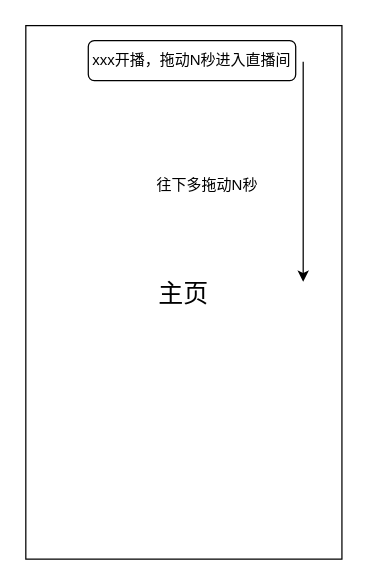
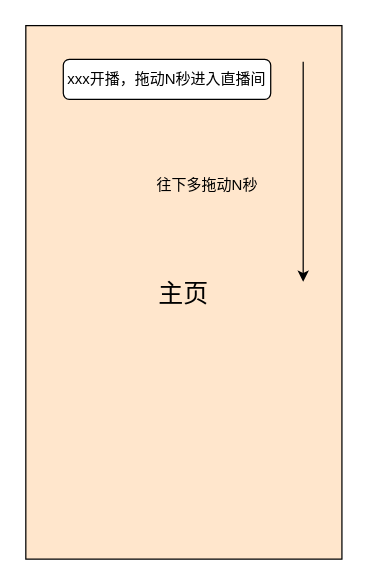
- <mxCell id="3" value="xxx开播，拖动N秒进入直播间" style="rounded=1;whiteSpace=wrap;html=1;" vertex="1" parent="1"><mxGeometry x="70" y="32" width="166" height="32" as="geometry" /></mxCell>
+ <mxCell id="3" value="xxx开播，拖动N秒进入直播间" style="rounded=1;whiteSpace=wrap;html=1;" vertex="1" parent="1"><mxGeometry x="50" y="47" width="166" height="32" as="geometry" /></mxCell>
- <mxCell id="2" value="&lt;font style=&quot;font-size: 20px&quot;&gt;主页&lt;/font&gt;" style="rounded=0;whiteSpace=wrap;html=1;" vertex="1" parent="1"><mxGeometry x="20" y="20" width="253" height="427" as="geometry" /></mxCell>
+ <mxCell id="2" value="&lt;font style=&quot;font-size: 20px&quot;&gt;主页&lt;/font&gt;" style="rounded=0;whiteSpace=wrap;html=1;fillColor=#ffe6cc;" vertex="1" parent="1"><mxGeometry x="20" y="20" width="253" height="427" as="geometry" /></mxCell>
